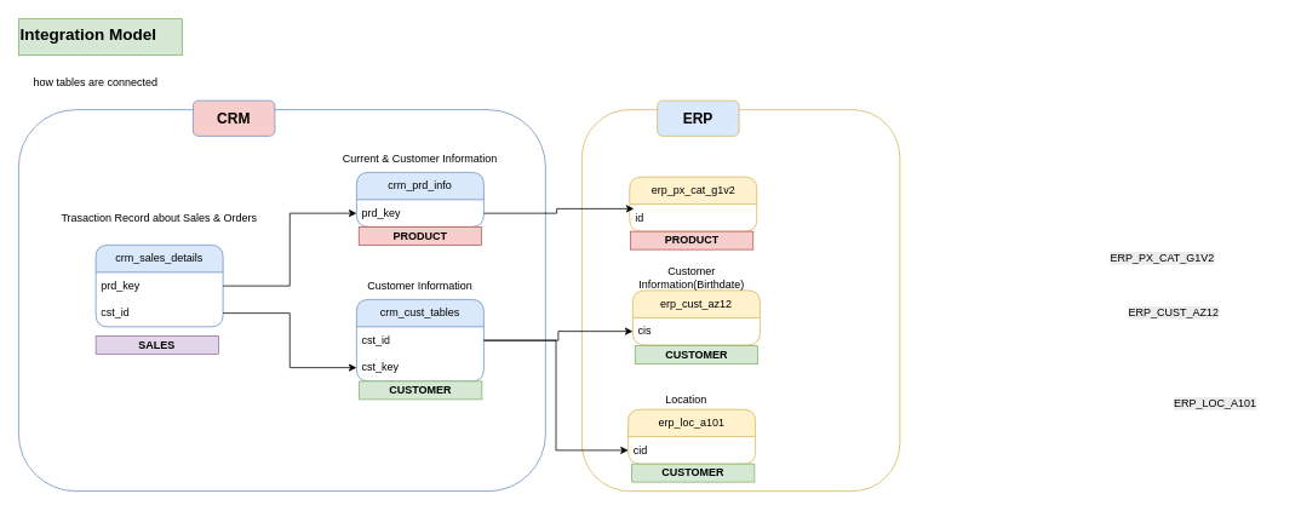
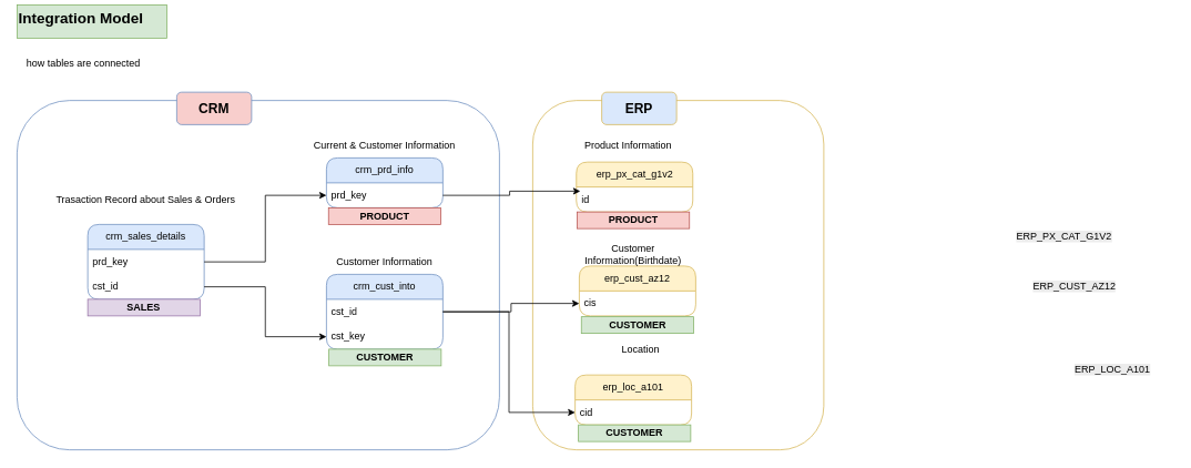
- <mxCell id="2" value="&lt;font style=&quot;font-size: 18px;&quot;&gt;&lt;b&gt;Integration Model&lt;/b&gt;&lt;/font&gt;" style="text;html=1;whiteSpace=wrap;overflow=hidden;rounded=0;fillColor=#d5e8d4;strokeColor=#82b366;" parent="1" vertex="1"><mxGeometry x="20" y="20" width="180" height="40" as="geometry" /></mxCell>
+ <mxCell id="2" value="&lt;font style=&quot;font-size: 18px;&quot;&gt;&lt;b&gt;Integration Model&lt;/b&gt;&lt;/font&gt;" style="text;html=1;whiteSpace=wrap;overflow=hidden;rounded=0;fillColor=#d5e8d4;strokeColor=#82b366;" parent="1" vertex="1"><mxGeometry x="20" y="5" width="180" height="40" as="geometry" /></mxCell>
- <mxCell id="3" value="how tables are connected" style="text;html=1;align=center;verticalAlign=middle;whiteSpace=wrap;rounded=0;" parent="1" vertex="1"><mxGeometry x="25" y="75" width="160" height="30" as="geometry" /></mxCell>
+ <mxCell id="3" value="how tables are connected" style="text;html=1;align=center;verticalAlign=middle;whiteSpace=wrap;rounded=0;" parent="1" vertex="1"><mxGeometry x="20" y="60" width="160" height="30" as="geometry" /></mxCell>
+ <mxCell id="24" value="Product Information" style="text;html=1;align=center;verticalAlign=middle;whiteSpace=wrap;rounded=0;" vertex="1" parent="1"><mxGeometry x="675" y="159" width="160" height="30" as="geometry" /></mxCell>
- <mxCell id="7" value="crm_cust_tables" style="swimlane;fontStyle=0;childLayout=stackLayout;horizontal=1;startSize=30;horizontalStack=0;resizeParent=1;resizeParentMax=0;resizeLast=0;collapsible=1;marginBottom=0;whiteSpace=wrap;html=1;fillColor=#dae8fc;strokeColor=#6c8ebf;rounded=1;" vertex="1" parent="1"><mxGeometry x="392" y="329" width="140" height="90" as="geometry" /></mxCell>
+ <mxCell id="7" value="crm_cust_into" style="swimlane;fontStyle=0;childLayout=stackLayout;horizontal=1;startSize=30;horizontalStack=0;resizeParent=1;resizeParentMax=0;resizeLast=0;collapsible=1;marginBottom=0;whiteSpace=wrap;html=1;fillColor=#dae8fc;strokeColor=#6c8ebf;rounded=1;" vertex="1" parent="1"><mxGeometry x="392" y="329" width="140" height="90" as="geometry" /></mxCell>
- <mxCell id="38" value="&lt;b&gt;SALES&lt;/b&gt;" style="text;html=1;strokeColor=#9673a6;fillColor=#e1d5e7;align=center;verticalAlign=middle;whiteSpace=wrap;overflow=hidden;" vertex="1" parent="1"><mxGeometry x="105" y="369" width="135" height="20" as="geometry" /></mxCell>
+ <mxCell id="38" value="&lt;b&gt;SALES&lt;/b&gt;" style="text;html=1;strokeColor=#9673a6;fillColor=#e1d5e7;align=center;verticalAlign=middle;whiteSpace=wrap;overflow=hidden;" vertex="1" parent="1"><mxGeometry x="105" y="359" width="135" height="20" as="geometry" /></mxCell>
- <mxCell id="21" value="&lt;div&gt;Location&lt;/div&gt;" style="text;html=1;align=center;verticalAlign=middle;whiteSpace=wrap;rounded=0;" vertex="1" parent="1"><mxGeometry x="675" y="430" width="160" height="20" as="geometry" /></mxCell>
+ <mxCell id="21" value="&lt;div&gt;Location&lt;/div&gt;" style="text;html=1;align=center;verticalAlign=middle;whiteSpace=wrap;rounded=0;" vertex="1" parent="1"><mxGeometry x="690" y="410" width="160" height="20" as="geometry" /></mxCell>
